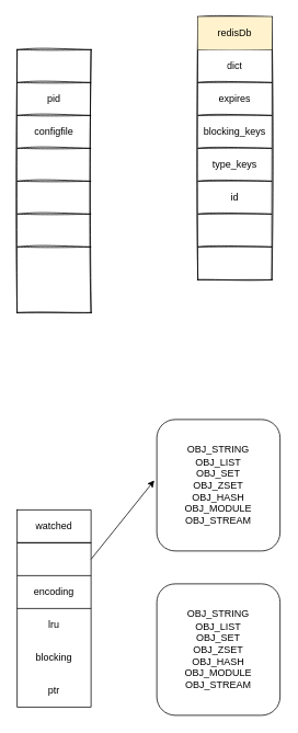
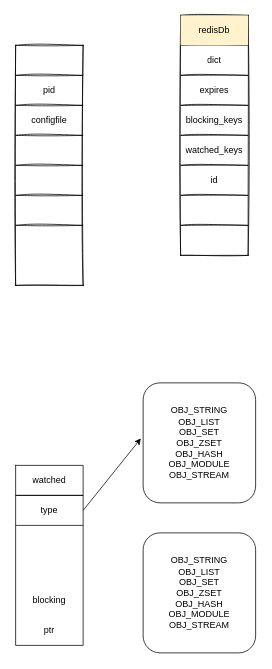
- <mxCell id="28" value="type_keys" style="shape=partialRectangle;html=1;whiteSpace=wrap;connectable=0;fillColor=none;top=0;left=0;bottom=0;right=0;overflow=hidden;" parent="27" vertex="1"><mxGeometry width="90" height="40" as="geometry" /></mxCell>
+ <mxCell id="28" value="watched_keys" style="shape=partialRectangle;html=1;whiteSpace=wrap;connectable=0;fillColor=none;top=0;left=0;bottom=0;right=0;overflow=hidden;" parent="27" vertex="1"><mxGeometry width="90" height="40" as="geometry" /></mxCell>
+ <mxCell id="39" value="type" style="shape=partialRectangle;html=1;whiteSpace=wrap;connectable=0;fillColor=none;top=0;left=0;bottom=0;right=0;overflow=hidden;" parent="38" vertex="1"><mxGeometry width="90" height="40" as="geometry" /></mxCell>
- <mxCell id="41" value="encoding" style="shape=partialRectangle;html=1;whiteSpace=wrap;connectable=0;fillColor=none;top=0;left=0;bottom=0;right=0;overflow=hidden;" parent="40" vertex="1"><mxGeometry width="90" height="40" as="geometry" /></mxCell>
- <mxCell id="43" value="lru" style="shape=partialRectangle;html=1;whiteSpace=wrap;connectable=0;fillColor=none;top=0;left=0;bottom=0;right=0;overflow=hidden;" parent="42" vertex="1"><mxGeometry width="90" height="40" as="geometry" /></mxCell>
